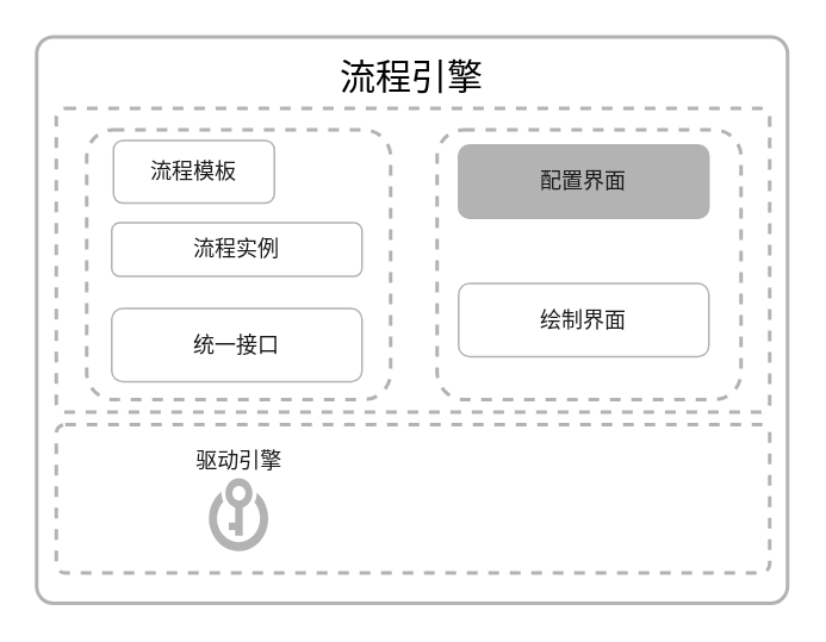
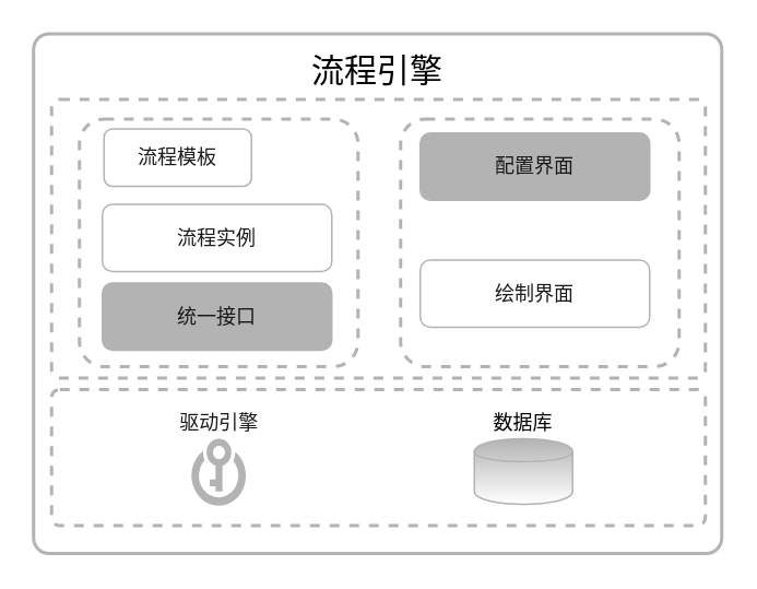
- <mxCell id="12" value="&lt;font color=&quot;#1a1a1a&quot;&gt;流程实例&lt;/font&gt;&lt;br&gt;" style="rounded=1;whiteSpace=wrap;html=1;strokeColor=#B3B3B3;" vertex="1" parent="1"><mxGeometry x="62" y="124" width="140" height="30" as="geometry" /></mxCell>
+ <mxCell id="12" value="&lt;font color=&quot;#1a1a1a&quot;&gt;流程实例&lt;/font&gt;&lt;br&gt;" style="rounded=1;whiteSpace=wrap;html=1;strokeColor=#B3B3B3;" vertex="1" parent="1"><mxGeometry x="62" y="124" width="140" height="41" as="geometry" /></mxCell>
- <mxCell id="10" value="&lt;font style=&quot;font-size: 12px&quot; color=&quot;#1a1a1a&quot;&gt;统一接口&lt;/font&gt;" style="rounded=1;whiteSpace=wrap;html=1;strokeColor=#B3B3B3;" vertex="1" parent="1"><mxGeometry x="62" y="172" width="140" height="41" as="geometry" /></mxCell>
+ <mxCell id="10" value="&lt;font style=&quot;font-size: 12px&quot; color=&quot;#1a1a1a&quot;&gt;统一接口&lt;/font&gt;" style="rounded=1;whiteSpace=wrap;html=1;strokeColor=#B3B3B3;fillColor=#b3b3b3;" vertex="1" parent="1"><mxGeometry x="62" y="172" width="140" height="41" as="geometry" /></mxCell>
+ <mxCell id="14" value="数据库" style="shape=cylinder;whiteSpace=wrap;html=1;boundedLbl=1;backgroundOutline=1;strokeColor=#B3B3B3;fillColor=#B3B3B3;labelPosition=center;verticalLabelPosition=top;align=center;verticalAlign=bottom;gradientColor=#ffffff;" vertex="1" parent="1"><mxGeometry x="289" y="267" width="60" height="40" as="geometry" /></mxCell>
